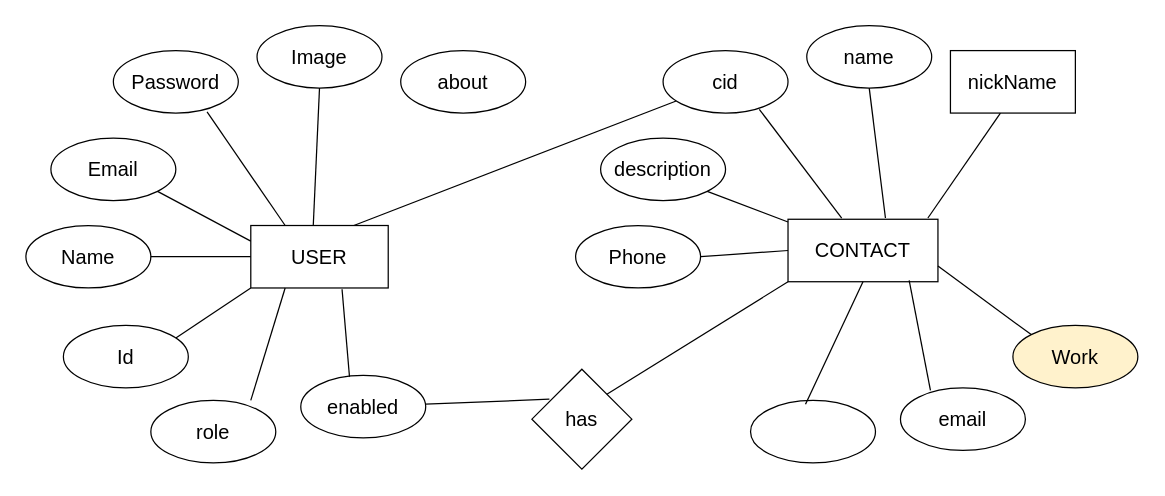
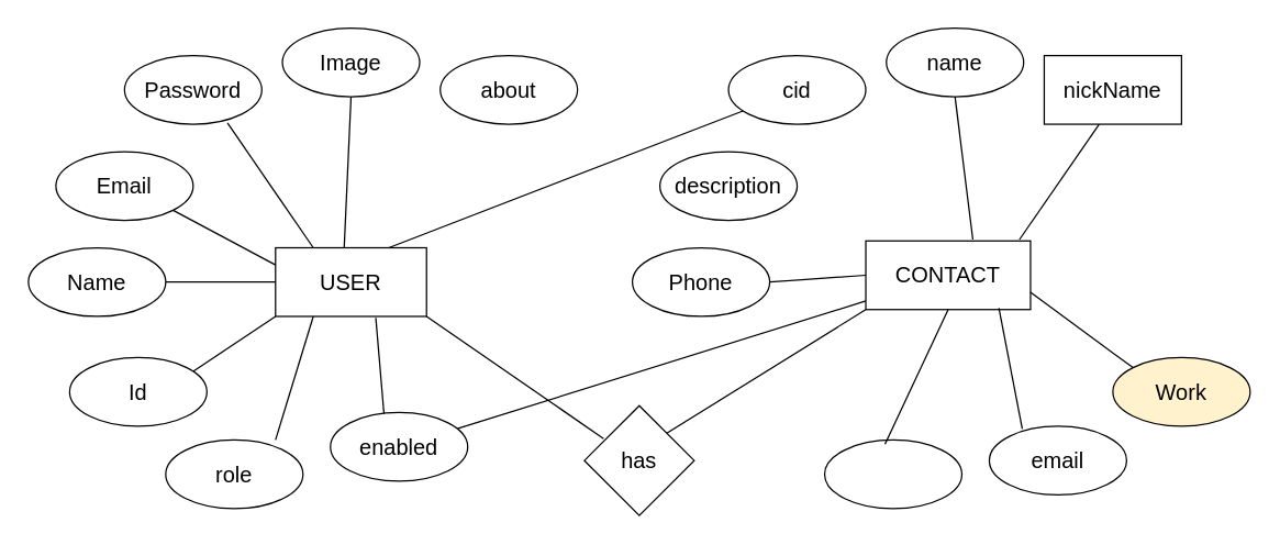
- <mxCell id="30" value="" style="endArrow=none;html=1;rounded=0;fontSize=16;entryX=0.77;entryY=0.94;entryDx=0;entryDy=0;exitX=0.358;exitY=-0.02;exitDx=0;exitDy=0;entryPerimeter=0;exitPerimeter=0;" edge="1" parent="1" source="3" target="14"><mxGeometry width="50" height="50" relative="1" as="geometry"><mxPoint x="751.96" y="199" as="sourcePoint" /><mxPoint x="820" y="110" as="targetPoint" /></mxGeometry></mxCell>
- <mxCell id="31" value="" style="endArrow=none;html=1;rounded=0;fontSize=16;entryX=1;entryY=1;entryDx=0;entryDy=0;" edge="1" parent="1" source="3" target="13"><mxGeometry width="50" height="50" relative="1" as="geometry"><mxPoint x="761.96" y="209" as="sourcePoint" /><mxPoint x="830" y="120" as="targetPoint" /></mxGeometry></mxCell>
+ <mxCell id="31" value="" style="endArrow=none;html=1;rounded=0;fontSize=16;" edge="1" parent="1" source="3" target="11"><mxGeometry width="50" height="50" relative="1" as="geometry"><mxPoint x="761.96" y="209" as="sourcePoint" /><mxPoint x="830" y="120" as="targetPoint" /></mxGeometry></mxCell>
- <mxCell id="37" value="" style="endArrow=none;html=1;rounded=0;fontSize=16;exitX=0.175;exitY=0.3;exitDx=0;exitDy=0;exitPerimeter=0;" edge="1" parent="1" source="36" target="11"><mxGeometry width="50" height="50" relative="1" as="geometry"><mxPoint x="440" y="290" as="sourcePoint" /><mxPoint x="490" y="240" as="targetPoint" /></mxGeometry></mxCell>
+ <mxCell id="37" value="" style="endArrow=none;html=1;rounded=0;fontSize=16;exitX=0.175;exitY=0.3;exitDx=0;exitDy=0;exitPerimeter=0;entryX=1;entryY=1;entryDx=0;entryDy=0;" edge="1" parent="1" source="36" target="2"><mxGeometry width="50" height="50" relative="1" as="geometry"><mxPoint x="440" y="290" as="sourcePoint" /><mxPoint x="490" y="240" as="targetPoint" /></mxGeometry></mxCell>
